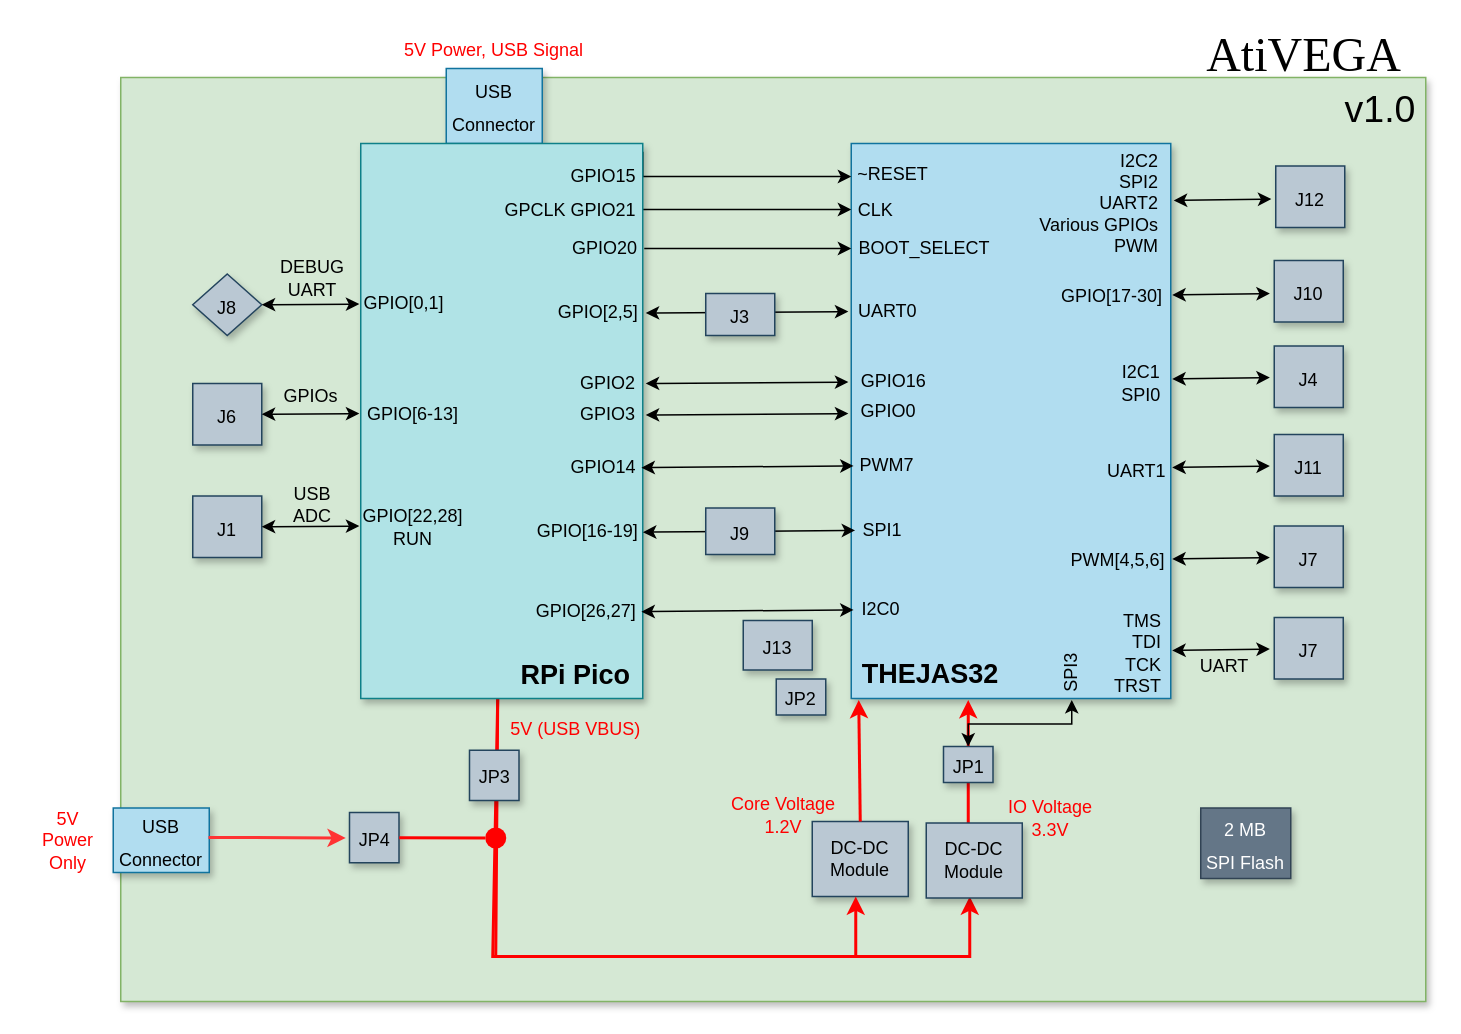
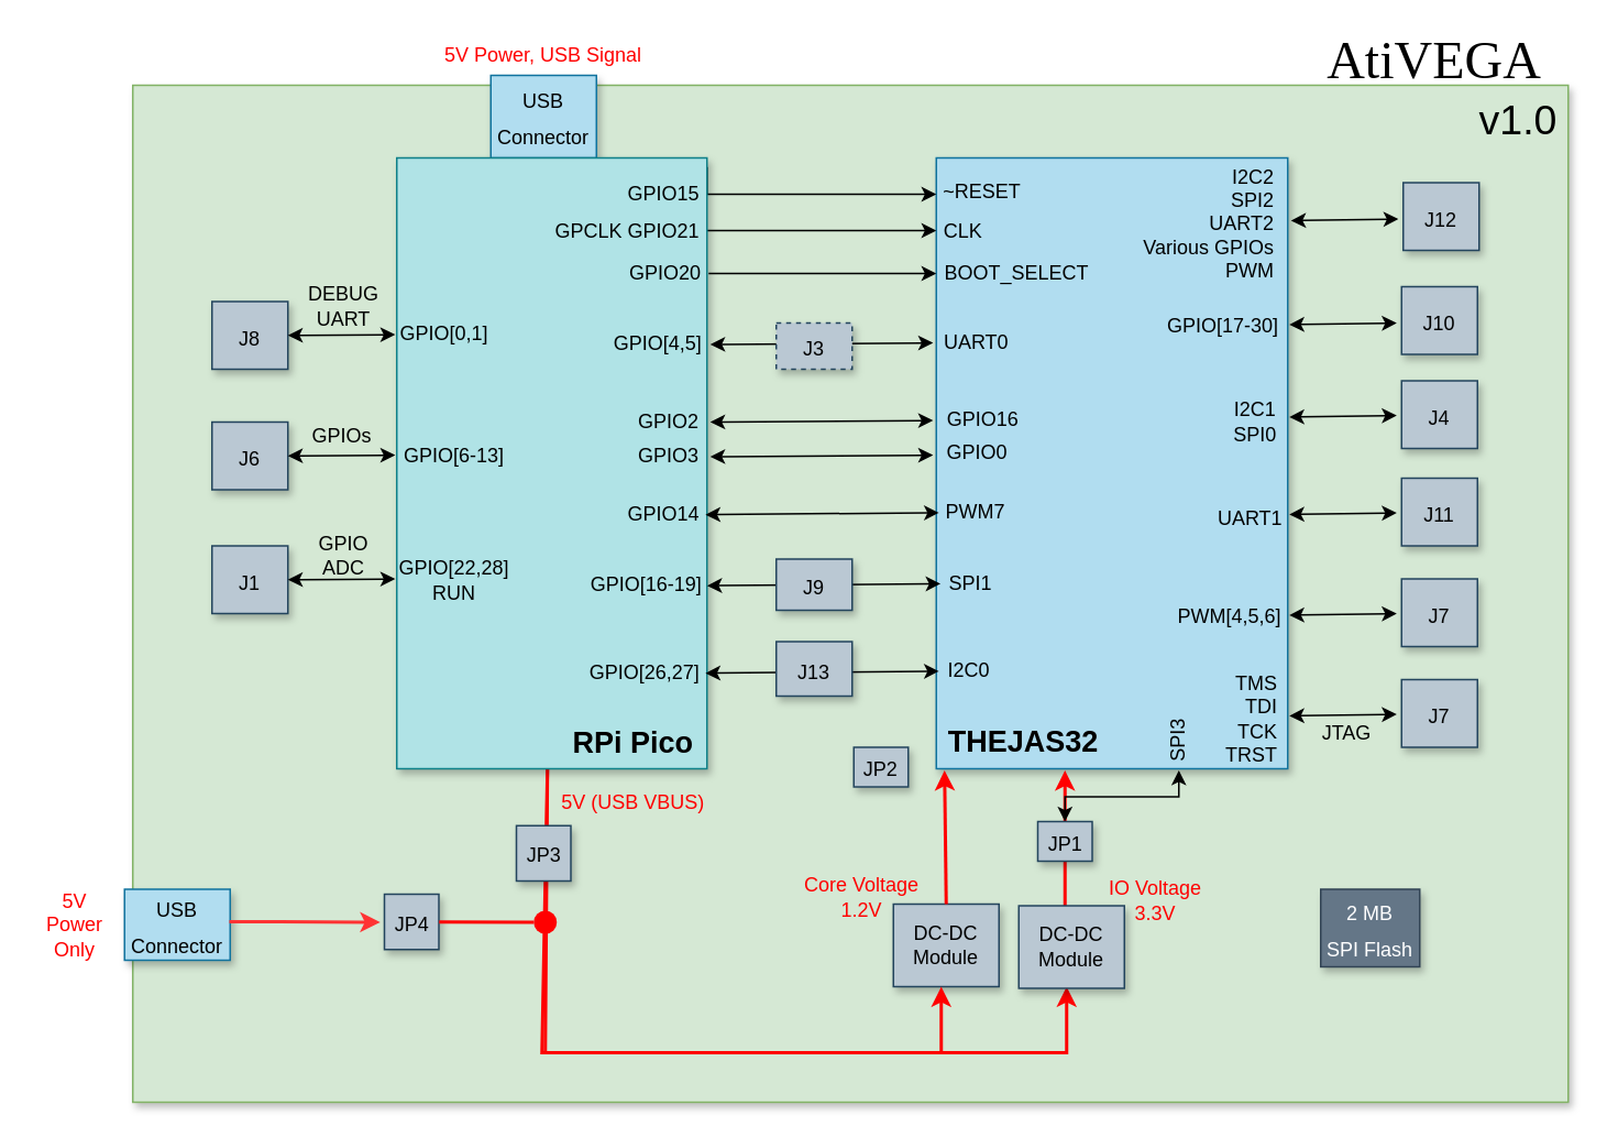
- <mxCell id="25" value="&lt;font style=&quot;font-size: 12px;&quot;&gt;J8&lt;/font&gt;" style="rhombus;whiteSpace=wrap;html=1;shadow=1;fontSize=18;fillColor=#bac8d3;strokeColor=#23445d;" parent="1" vertex="1"><mxGeometry x="128" y="182" width="46" height="41" as="geometry" /></mxCell>
+ <mxCell id="25" value="&lt;font style=&quot;font-size: 12px;&quot;&gt;J8&lt;/font&gt;" style="whiteSpace=wrap;html=1;shadow=1;fontSize=18;fillColor=#bac8d3;strokeColor=#23445d;" parent="1" vertex="1"><mxGeometry x="128" y="182" width="46" height="41" as="geometry" /></mxCell>
- <mxCell id="38" value="GPIO[2,5]" style="text;html=1;align=center;verticalAlign=middle;whiteSpace=wrap;rounded=0;fontColor=#000000;" parent="1" vertex="1"><mxGeometry x="372" y="193" width="53" height="30" as="geometry" /></mxCell>
+ <mxCell id="38" value="GPIO[4,5]" style="text;html=1;align=center;verticalAlign=middle;whiteSpace=wrap;rounded=0;fontColor=#000000;" parent="1" vertex="1"><mxGeometry x="372" y="193" width="53" height="30" as="geometry" /></mxCell>
- <mxCell id="81" value="&lt;font style=&quot;font-size: 12px;&quot;&gt;J3&lt;/font&gt;" style="whiteSpace=wrap;html=1;shadow=1;fontSize=18;fillColor=#bac8d3;strokeColor=#23445d;" parent="1" vertex="1"><mxGeometry x="470" y="195" width="46" height="28" as="geometry" /></mxCell>
+ <mxCell id="81" value="&lt;font style=&quot;font-size: 12px;&quot;&gt;J3&lt;/font&gt;" style="whiteSpace=wrap;html=1;shadow=1;fontSize=18;fillColor=#bac8d3;strokeColor=#23445d;dashed=1;" parent="1" vertex="1"><mxGeometry x="470" y="195" width="46" height="28" as="geometry" /></mxCell>
- <mxCell id="53" value="USB&lt;div&gt;ADC&lt;/div&gt;" style="text;html=1;align=center;verticalAlign=middle;whiteSpace=wrap;rounded=0;fontColor=#000000;" parent="1" vertex="1"><mxGeometry x="178" y="321" width="60" height="30" as="geometry" /></mxCell>
+ <mxCell id="53" value="GPIO&lt;div&gt;ADC&lt;/div&gt;" style="text;html=1;align=center;verticalAlign=middle;whiteSpace=wrap;rounded=0;fontColor=#000000;" parent="1" vertex="1"><mxGeometry x="178" y="321" width="60" height="30" as="geometry" /></mxCell>
- <mxCell id="71" value="&lt;font style=&quot;font-size: 12px;&quot;&gt;J13&lt;/font&gt;" style="whiteSpace=wrap;html=1;shadow=1;fontSize=18;fillColor=#bac8d3;strokeColor=#23445d;" parent="1" vertex="1"><mxGeometry x="495" y="413" width="46" height="33" as="geometry" /></mxCell>
+ <mxCell id="71" value="&lt;font style=&quot;font-size: 12px;&quot;&gt;J13&lt;/font&gt;" style="whiteSpace=wrap;html=1;shadow=1;fontSize=18;fillColor=#bac8d3;strokeColor=#23445d;" parent="1" vertex="1"><mxGeometry x="470" y="388" width="46" height="33" as="geometry" /></mxCell>
- <mxCell id="70" value="UART" style="text;html=1;align=center;verticalAlign=middle;whiteSpace=wrap;rounded=0;fontColor=#000000;" parent="1" vertex="1"><mxGeometry x="786" y="433" width="60" height="22" as="geometry" /></mxCell>
+ <mxCell id="70" value="JTAG" style="text;html=1;align=center;verticalAlign=middle;whiteSpace=wrap;rounded=0;fontColor=#000000;" parent="1" vertex="1"><mxGeometry x="786" y="433" width="60" height="22" as="geometry" /></mxCell>
